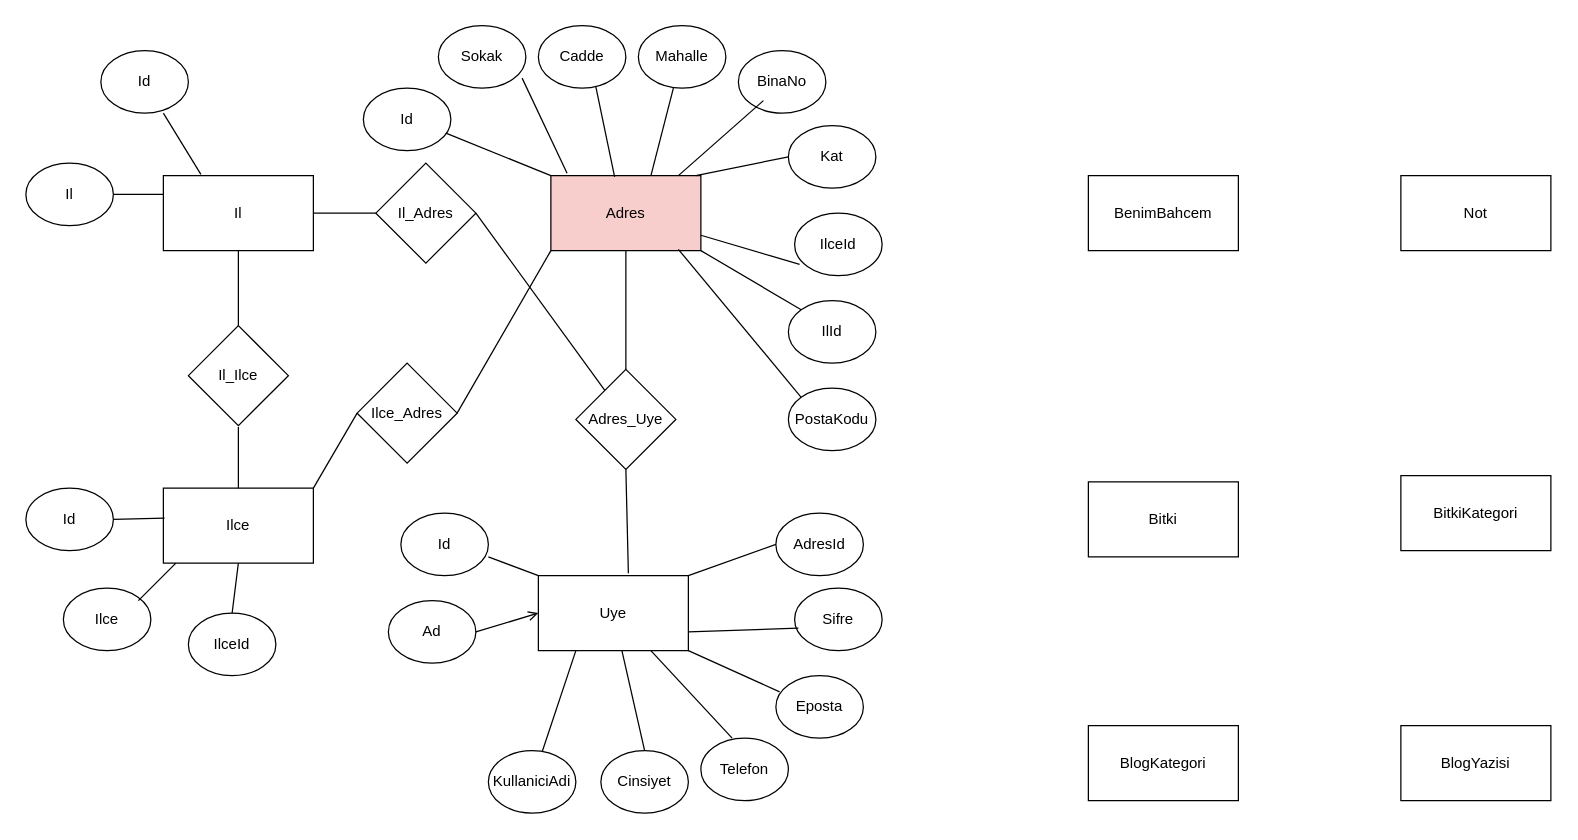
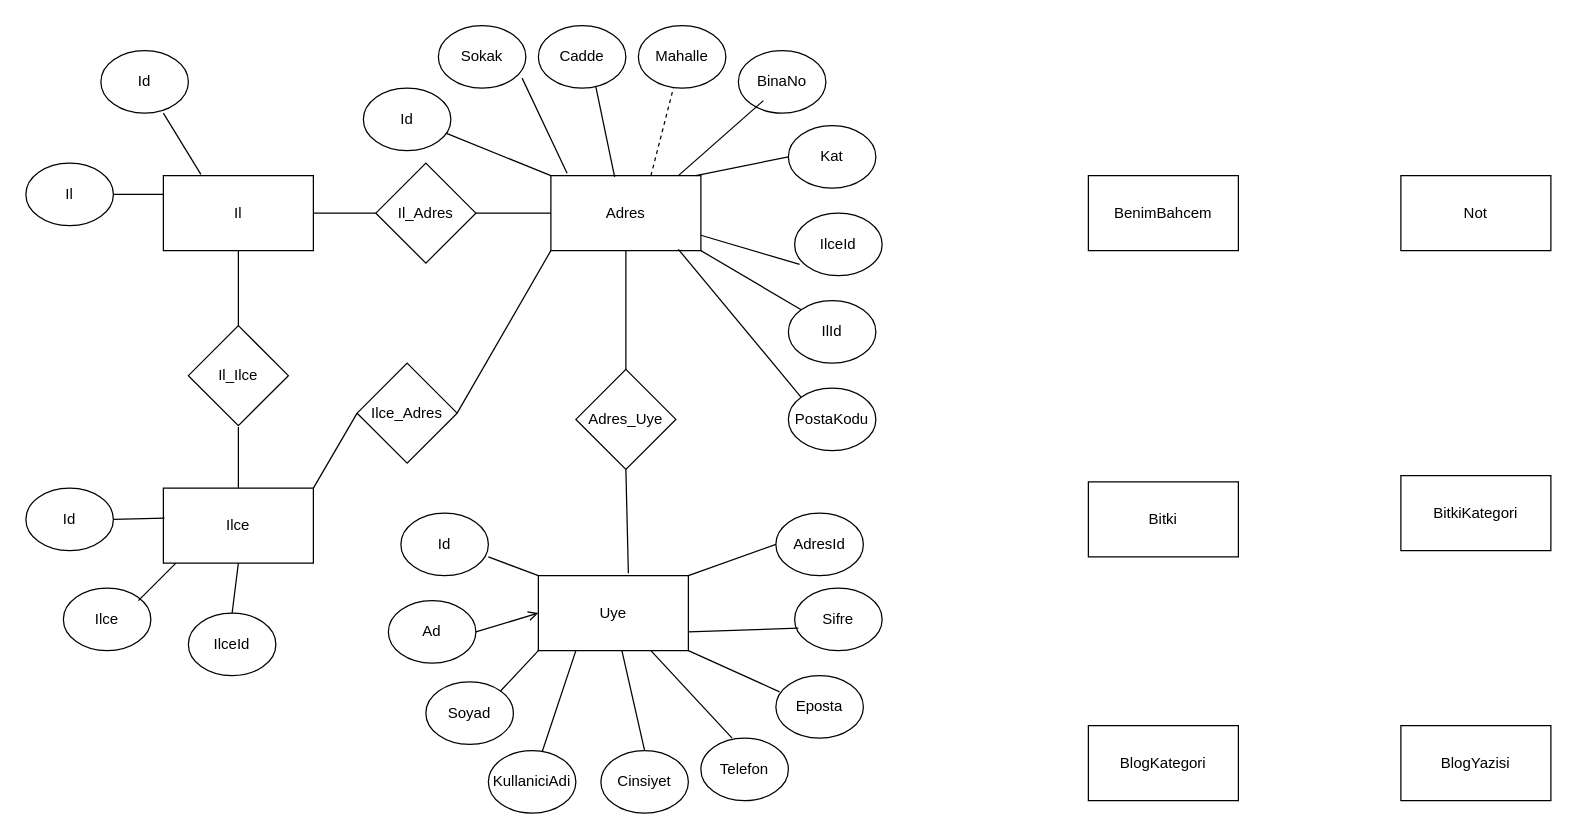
- <mxCell id="38" value="" style="endArrow=none;html=1;entryX=0.4;entryY=1;entryDx=0;entryDy=0;entryPerimeter=0;exitX=0.667;exitY=0;exitDx=0;exitDy=0;exitPerimeter=0;" edge="1" parent="1" source="4" target="28"><mxGeometry width="50" height="50" relative="1" as="geometry"><mxPoint x="510" y="130" as="sourcePoint" /><mxPoint x="560" y="80" as="targetPoint" /></mxGeometry></mxCell>
+ <mxCell id="38" value="" style="endArrow=none;html=1;entryX=0.4;entryY=1;entryDx=0;entryDy=0;entryPerimeter=0;exitX=0.667;exitY=0;exitDx=0;exitDy=0;exitPerimeter=0;dashed=1;" edge="1" parent="1" source="4" target="28"><mxGeometry width="50" height="50" relative="1" as="geometry"><mxPoint x="510" y="130" as="sourcePoint" /><mxPoint x="560" y="80" as="targetPoint" /></mxGeometry></mxCell>
- <mxCell id="4" value="Adres" style="rounded=0;whiteSpace=wrap;html=1;fillColor=#f8cecc;" vertex="1" parent="1"><mxGeometry x="440" y="140" width="120" height="60" as="geometry" /></mxCell>
+ <mxCell id="4" value="Adres" style="rounded=0;whiteSpace=wrap;html=1;" vertex="1" parent="1"><mxGeometry x="440" y="140" width="120" height="60" as="geometry" /></mxCell>
- <mxCell id="45" value="" style="endArrow=none;html=1;exitX=1;exitY=0.5;exitDx=0;exitDy=0;" edge="1" parent="1" source="43" target="58"><mxGeometry width="50" height="50" relative="1" as="geometry"><mxPoint x="380" y="220" as="sourcePoint" /><mxPoint x="430" y="170" as="targetPoint" /></mxGeometry></mxCell>
+ <mxCell id="45" value="" style="endArrow=none;html=1;entryX=0;entryY=0.5;entryDx=0;entryDy=0;exitX=1;exitY=0.5;exitDx=0;exitDy=0;" edge="1" parent="1" source="43" target="4"><mxGeometry width="50" height="50" relative="1" as="geometry"><mxPoint x="380" y="220" as="sourcePoint" /><mxPoint x="430" y="170" as="targetPoint" /></mxGeometry></mxCell>
+ <mxCell id="67" value="" style="endArrow=none;html=1;entryX=0;entryY=1;entryDx=0;entryDy=0;exitX=1;exitY=0;exitDx=0;exitDy=0;" edge="1" parent="1" source="52" target="5"><mxGeometry width="50" height="50" relative="1" as="geometry"><mxPoint x="390" y="570" as="sourcePoint" /><mxPoint x="440" y="520" as="targetPoint" /></mxGeometry></mxCell>
+ <mxCell id="52" value="Soyad" style="ellipse;whiteSpace=wrap;html=1;" vertex="1" parent="1"><mxGeometry x="340" y="545" width="70" height="50" as="geometry" /></mxCell>
